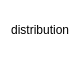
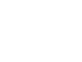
- <mxCell id="2" value="distribution" style="text;html=1;strokeColor=none;fillColor=none;align=center;verticalAlign=middle;whiteSpace=wrap;rounded=0;" vertex="1" parent="1"><mxGeometry x="20" y="20" width="40" height="20" as="geometry" /></mxCell>
